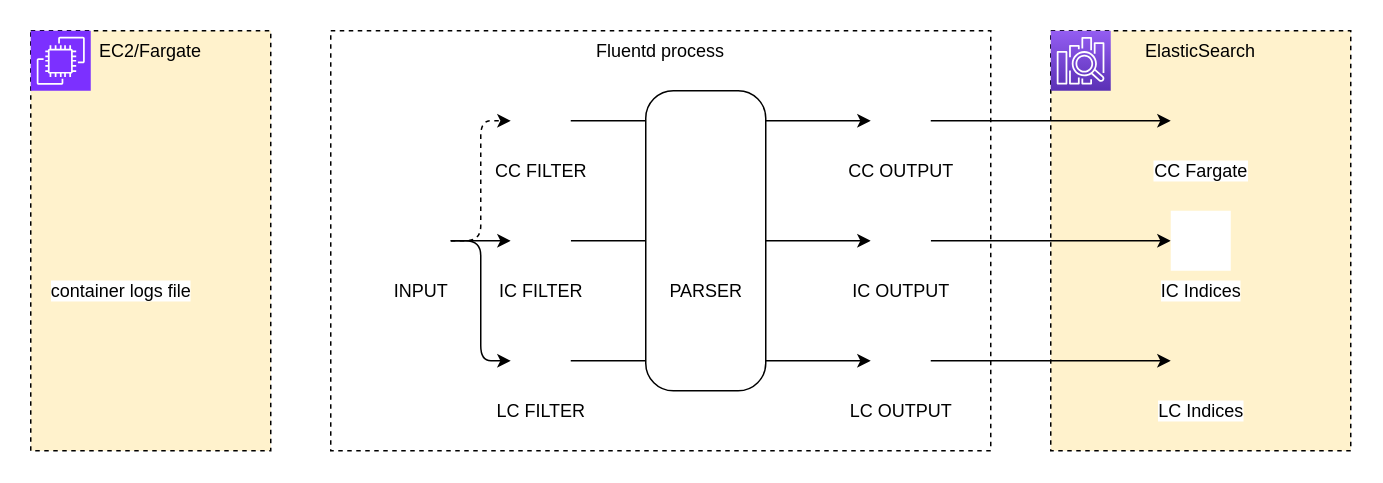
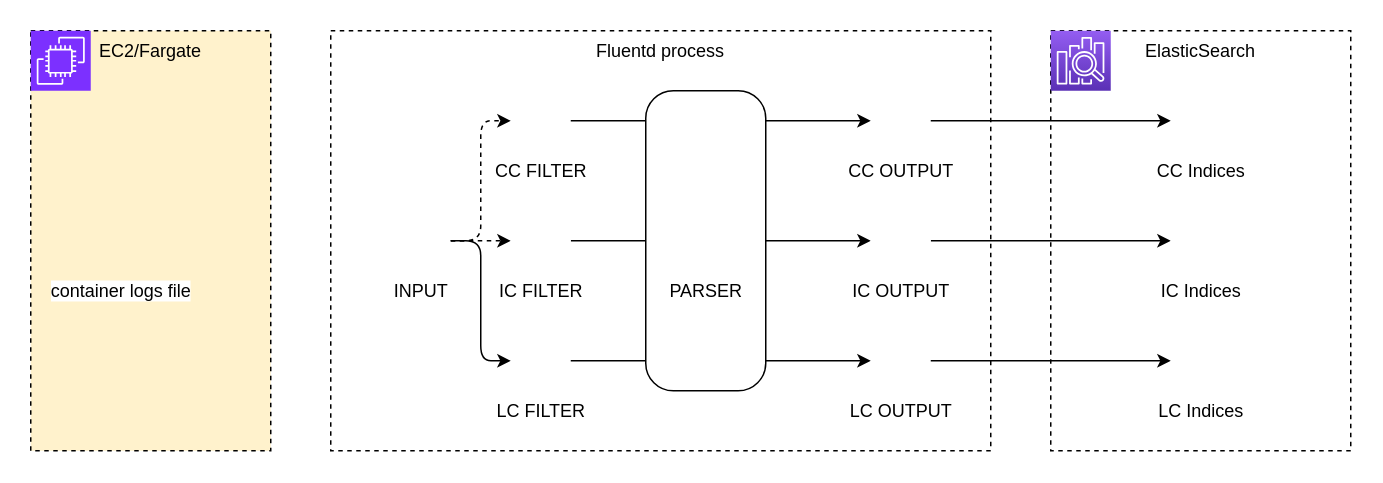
- <mxCell id="4" value="ElasticSearch" style="dashed=1;verticalAlign=top;fontStyle=0;fillColor=#fff2cc;" vertex="1" parent="1"><mxGeometry x="700" y="20" width="200" height="280" as="geometry" /></mxCell>
+ <mxCell id="4" value="ElasticSearch" style="dashed=1;verticalAlign=top;fontStyle=0;" vertex="1" parent="1"><mxGeometry x="700" y="20" width="200" height="280" as="geometry" /></mxCell>
- <mxCell id="23" value="CC Fargate" style="shape=image;html=1;verticalAlign=top;verticalLabelPosition=bottom;labelBackgroundColor=#ffffff;imageAspect=0;aspect=fixed;image=https://cdn1.iconfinder.com/data/icons/app-user-interface-line/64/list_app_user_interface_index-128.png" vertex="1" parent="1"><mxGeometry x="780" y="60" width="40" height="40" as="geometry" /></mxCell>
+ <mxCell id="23" value="CC Indices" style="shape=image;html=1;verticalAlign=top;verticalLabelPosition=bottom;labelBackgroundColor=#ffffff;imageAspect=0;aspect=fixed;image=https://cdn1.iconfinder.com/data/icons/app-user-interface-line/64/list_app_user_interface_index-128.png" vertex="1" parent="1"><mxGeometry x="780" y="60" width="40" height="40" as="geometry" /></mxCell>
- <mxCell id="7" style="edgeStyle=orthogonalEdgeStyle;rounded=1;jumpStyle=none;orthogonalLoop=1;jettySize=auto;html=1;entryX=0;entryY=0.5;entryDx=0;entryDy=0;" edge="1" parent="1" source="9" target="13"><mxGeometry relative="1" as="geometry" /></mxCell>
+ <mxCell id="7" style="edgeStyle=orthogonalEdgeStyle;rounded=1;jumpStyle=none;orthogonalLoop=1;jettySize=auto;html=1;entryX=0;entryY=0.5;entryDx=0;entryDy=0;dashed=1;" edge="1" parent="1" source="9" target="13"><mxGeometry relative="1" as="geometry" /></mxCell>
